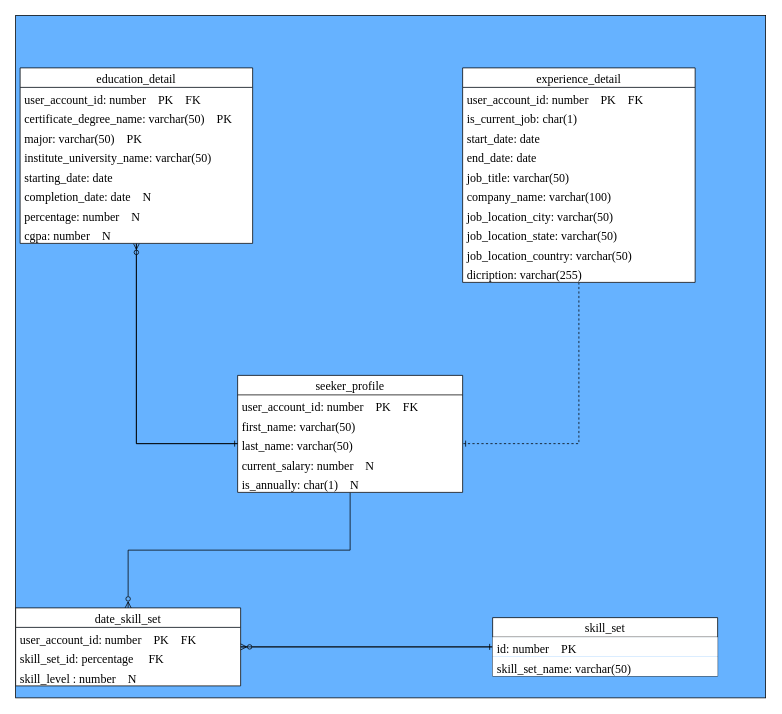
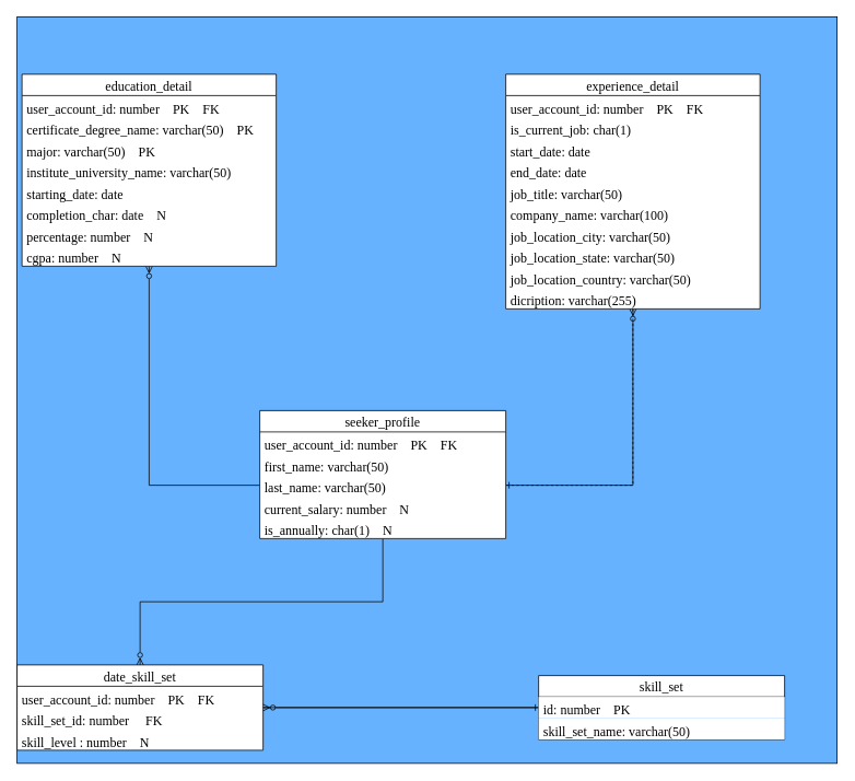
- <mxCell id="19" value="completion_date: date    N" style="text;strokeColor=none;fillColor=none;align=left;verticalAlign=top;spacingLeft=4;spacingRight=4;overflow=hidden;rotatable=0;points=[[0,0.5],[1,0.5]];portConstraint=eastwest;fontFamily=Times New Roman;fontSize=16;fontColor=default;" parent="13" vertex="1"><mxGeometry y="156" width="310" height="26" as="geometry" /></mxCell>
+ <mxCell id="19" value="completion_char: date    N" style="text;strokeColor=none;fillColor=none;align=left;verticalAlign=top;spacingLeft=4;spacingRight=4;overflow=hidden;rotatable=0;points=[[0,0.5],[1,0.5]];portConstraint=eastwest;fontFamily=Times New Roman;fontSize=16;fontColor=default;" parent="13" vertex="1"><mxGeometry y="156" width="310" height="26" as="geometry" /></mxCell>
- <mxCell id="12" style="edgeStyle=orthogonalEdgeStyle;rounded=0;orthogonalLoop=1;jettySize=auto;html=1;fontFamily=Times New Roman;fontSize=16;fontColor=default;endArrow=ERone;endFill=0;" parent="1" source="13" target="9" edge="1"><mxGeometry relative="1" as="geometry" /></mxCell>
+ <mxCell id="4" style="edgeStyle=orthogonalEdgeStyle;rounded=0;orthogonalLoop=1;jettySize=auto;html=1;fontFamily=Times New Roman;fontSize=16;fontColor=default;endArrow=ERzeroToMany;endFill=0;" parent="1" source="6" target="23" edge="1"><mxGeometry relative="1" as="geometry"><Array as="points"><mxPoint x="771" y="591" /></Array></mxGeometry></mxCell>
- <mxCell id="37" value="skill_set_id: percentage     FK" style="text;strokeColor=none;fillColor=none;align=left;verticalAlign=top;spacingLeft=4;spacingRight=4;overflow=hidden;rotatable=0;points=[[0,0.5],[1,0.5]];portConstraint=eastwest;fontFamily=Times New Roman;fontSize=16;fontColor=default;" parent="35" vertex="1"><mxGeometry y="52" width="300" height="26" as="geometry" /></mxCell>
+ <mxCell id="37" value="skill_set_id: number     FK" style="text;strokeColor=none;fillColor=none;align=left;verticalAlign=top;spacingLeft=4;spacingRight=4;overflow=hidden;rotatable=0;points=[[0,0.5],[1,0.5]];portConstraint=eastwest;fontFamily=Times New Roman;fontSize=16;fontColor=default;" parent="35" vertex="1"><mxGeometry y="52" width="300" height="26" as="geometry" /></mxCell>
